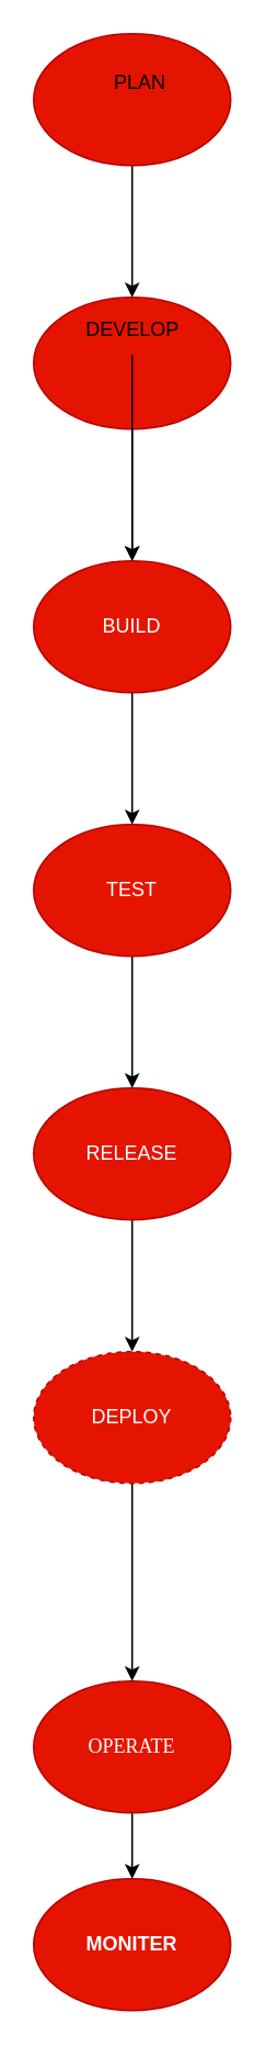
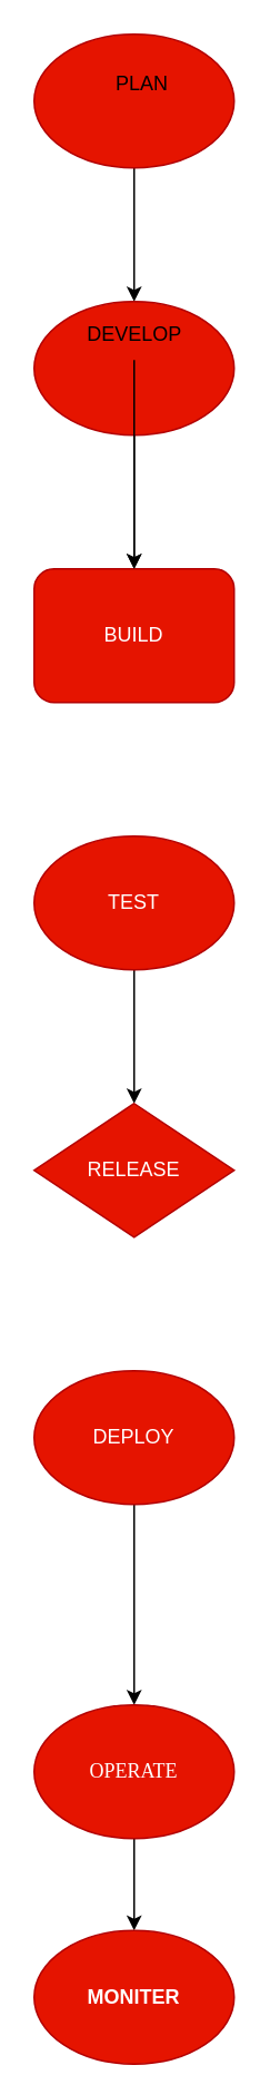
- <mxCell id="7" value="BUILD" style="ellipse;whiteSpace=wrap;html=1;fillColor=#e51400;fontColor=#ffffff;strokeColor=#B20000;" vertex="1" parent="1"><mxGeometry x="20" y="340" width="120" height="80" as="geometry" /></mxCell>
+ <mxCell id="7" value="BUILD" style="whiteSpace=wrap;html=1;fillColor=#e51400;fontColor=#ffffff;strokeColor=#B20000;rounded=1;" vertex="1" parent="1"><mxGeometry x="20" y="340" width="120" height="80" as="geometry" /></mxCell>
- <mxCell id="6" value="" style="edgeStyle=orthogonalEdgeStyle;rounded=0;orthogonalLoop=1;jettySize=auto;html=1;" edge="1" parent="1" source="7" target="9"><mxGeometry relative="1" as="geometry" /></mxCell>
- <mxCell id="11" value="RELEASE" style="ellipse;whiteSpace=wrap;html=1;fillColor=#e51400;fontColor=#ffffff;strokeColor=#B20000;" vertex="1" parent="1"><mxGeometry x="20" y="660" width="120" height="80" as="geometry" /></mxCell>
+ <mxCell id="11" value="RELEASE" style="rhombus;whiteSpace=wrap;html=1;fillColor=#e51400;fontColor=#ffffff;strokeColor=#B20000;" vertex="1" parent="1"><mxGeometry x="20" y="660" width="120" height="80" as="geometry" /></mxCell>
- <mxCell id="10" value="" style="edgeStyle=orthogonalEdgeStyle;rounded=0;orthogonalLoop=1;jettySize=auto;html=1;" edge="1" parent="1" source="11" target="13"><mxGeometry relative="1" as="geometry" /></mxCell>
- <mxCell id="13" value="DEPLOY" style="ellipse;whiteSpace=wrap;html=1;fillColor=#e51400;fontColor=#ffffff;strokeColor=#B20000;dashed=1;" vertex="1" parent="1"><mxGeometry x="20" y="820" width="120" height="80" as="geometry" /></mxCell>
+ <mxCell id="13" value="DEPLOY" style="ellipse;whiteSpace=wrap;html=1;fillColor=#e51400;fontColor=#ffffff;strokeColor=#B20000;" vertex="1" parent="1"><mxGeometry x="20" y="820" width="120" height="80" as="geometry" /></mxCell>
- <mxCell id="16" value="&lt;h4&gt;MONITER&lt;/h4&gt;" style="ellipse;whiteSpace=wrap;html=1;fillColor=#e51400;fontColor=#ffffff;strokeColor=#B20000;" vertex="1" parent="1"><mxGeometry x="20" y="1140" width="120" height="80" as="geometry" /></mxCell>
+ <mxCell id="16" value="&lt;h4&gt;MONITER&lt;/h4&gt;" style="ellipse;whiteSpace=wrap;html=1;fillColor=#e51400;fontColor=#ffffff;strokeColor=#B20000;" vertex="1" parent="1"><mxGeometry x="20" y="1155" width="120" height="80" as="geometry" /></mxCell>
